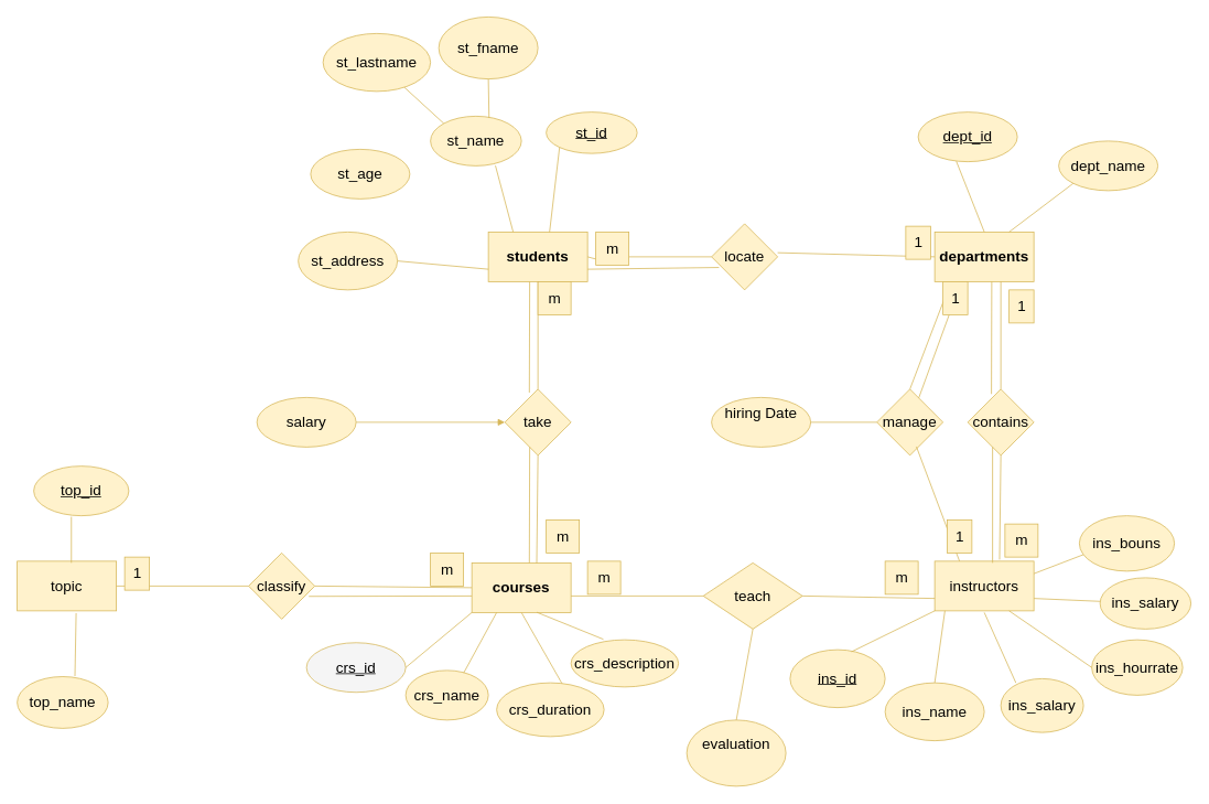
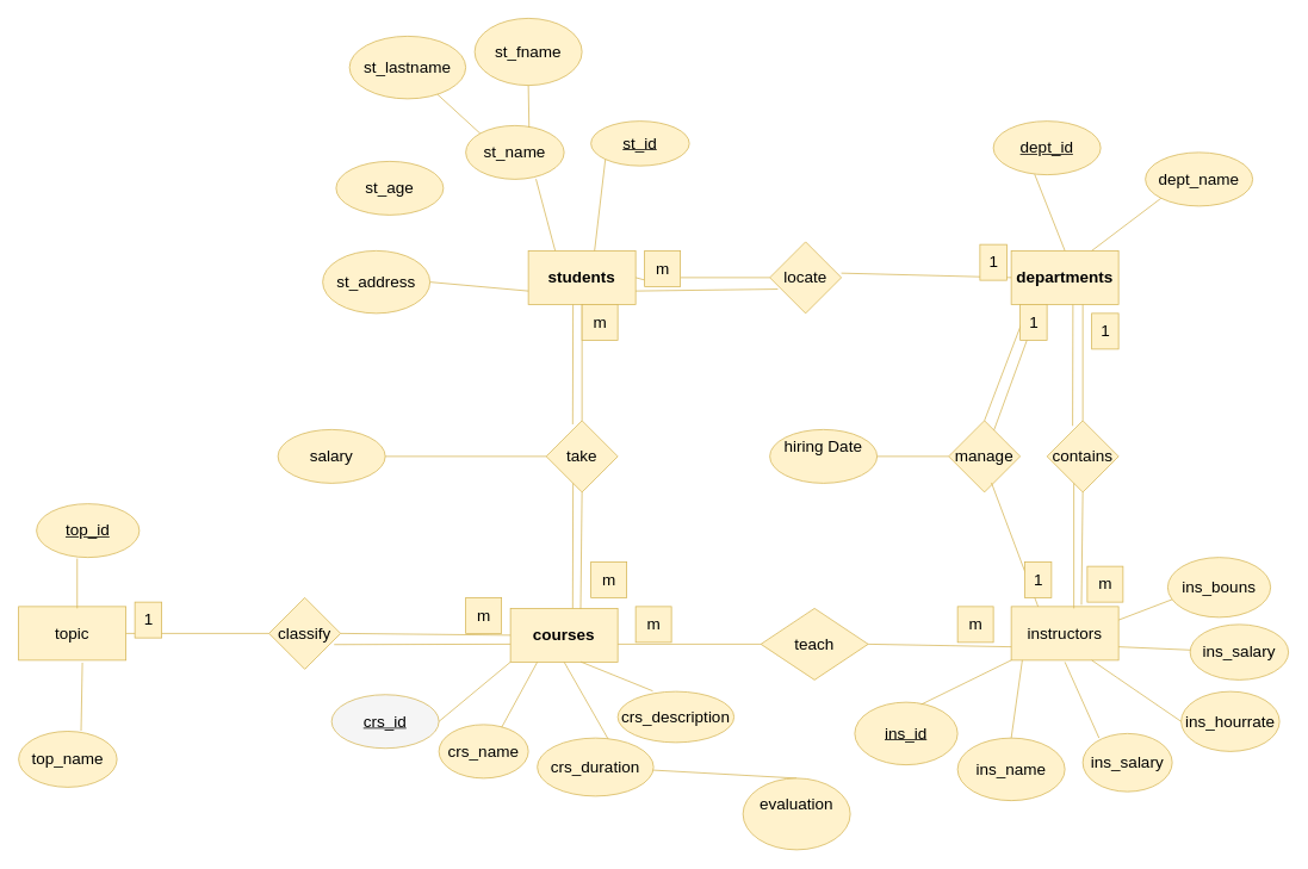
- <mxCell id="34" value="" style="endArrow=block;html=1;rounded=0;entryX=0;entryY=0.5;entryDx=0;entryDy=0;exitX=1;exitY=0.5;exitDx=0;exitDy=0;fontSize=18;fillColor=#fff2cc;strokeColor=#d6b656;" edge="1" parent="1" source="33" target="28"><mxGeometry width="50" height="50" relative="1" as="geometry"><mxPoint x="430" y="520" as="sourcePoint" /><mxPoint x="480" y="470" as="targetPoint" /></mxGeometry></mxCell>
+ <mxCell id="34" value="" style="endArrow=none;html=1;rounded=0;entryX=0;entryY=0.5;entryDx=0;entryDy=0;exitX=1;exitY=0.5;exitDx=0;exitDy=0;fontSize=18;fillColor=#fff2cc;strokeColor=#d6b656;" edge="1" parent="1" source="33" target="28"><mxGeometry width="50" height="50" relative="1" as="geometry"><mxPoint x="430" y="520" as="sourcePoint" /><mxPoint x="480" y="470" as="targetPoint" /></mxGeometry></mxCell>
- <mxCell id="58" value="" style="endArrow=none;html=1;rounded=0;exitX=0.5;exitY=0;exitDx=0;exitDy=0;entryX=0.5;entryY=1;entryDx=0;entryDy=0;fontSize=18;fillColor=#fff2cc;strokeColor=#d6b656;" edge="1" parent="1" source="59" target="53"><mxGeometry width="50" height="50" relative="1" as="geometry"><mxPoint x="850" y="810" as="sourcePoint" /><mxPoint x="900" y="760" as="targetPoint" /></mxGeometry></mxCell>
+ <mxCell id="58" value="" style="endArrow=none;html=1;rounded=0;exitX=0.5;exitY=0;exitDx=0;exitDy=0;fontSize=18;fillColor=#fff2cc;strokeColor=#d6b656;" edge="1" parent="1" source="59" target="22"><mxGeometry width="50" height="50" relative="1" as="geometry"><mxPoint x="850" y="810" as="sourcePoint" /><mxPoint x="900" y="760" as="targetPoint" /></mxGeometry></mxCell>
